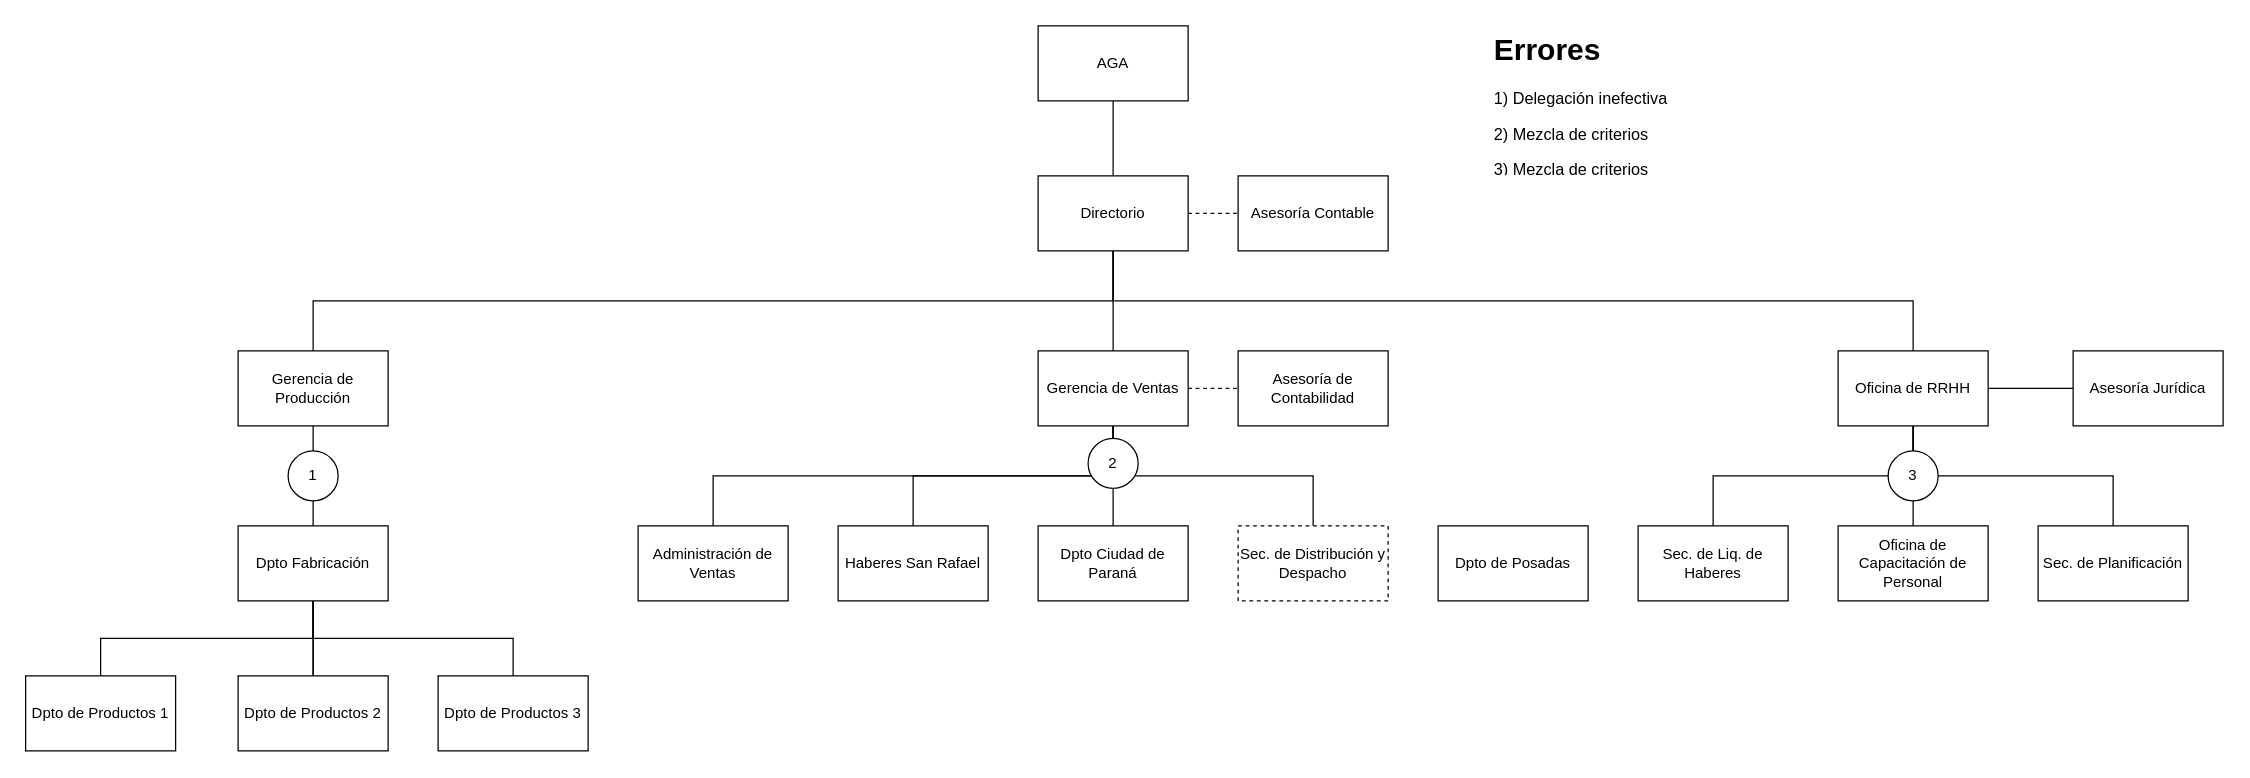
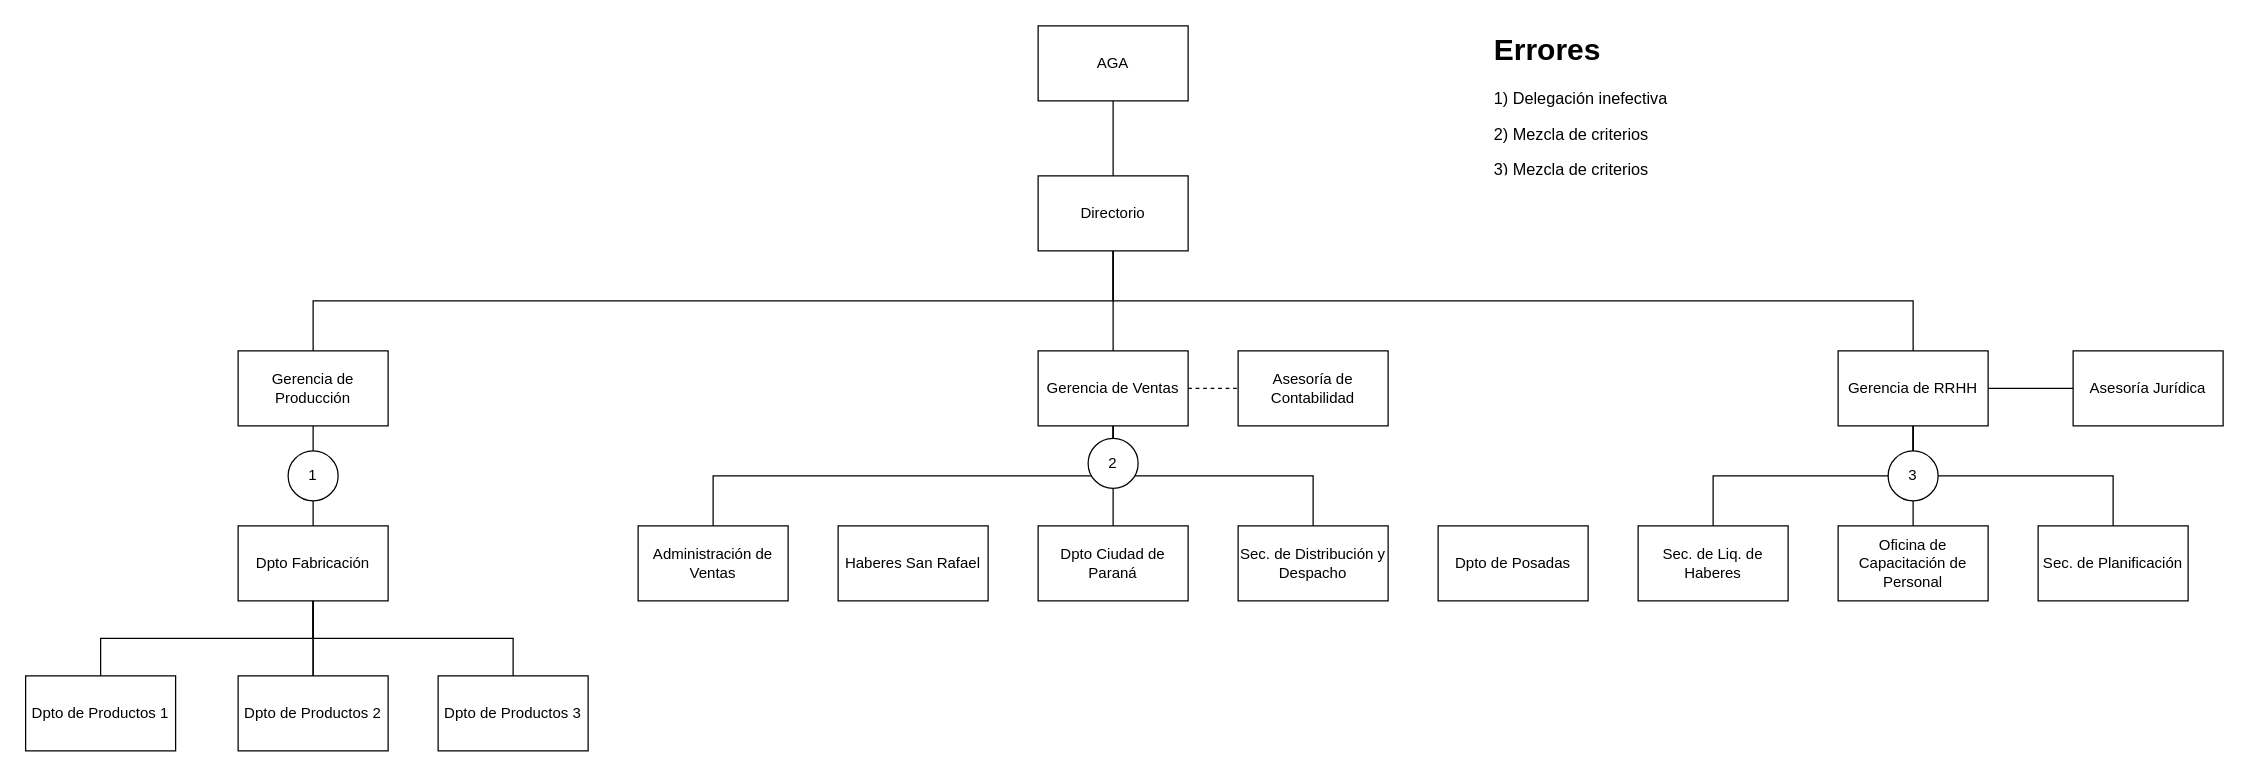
- <mxCell id="7" value="" style="edgeStyle=orthogonalEdgeStyle;rounded=0;orthogonalLoop=1;jettySize=auto;html=1;dashed=1;endArrow=none;endFill=0;" parent="1" source="8" target="44" edge="1"><mxGeometry relative="1" as="geometry" /></mxCell>
- <mxCell id="44" value="Asesoría Contable" style="whiteSpace=wrap;html=1;rounded=0;" parent="1" vertex="1"><mxGeometry x="990" y="140" width="120" height="60" as="geometry" /></mxCell>
- <mxCell id="19" value="Oficina de RRHH" style="whiteSpace=wrap;html=1;rounded=0;" parent="1" vertex="1"><mxGeometry x="1470" y="280" width="120" height="60" as="geometry" /></mxCell>
+ <mxCell id="19" value="Gerencia de RRHH" style="whiteSpace=wrap;html=1;rounded=0;" parent="1" vertex="1"><mxGeometry x="1470" y="280" width="120" height="60" as="geometry" /></mxCell>
- <mxCell id="11" style="edgeStyle=orthogonalEdgeStyle;rounded=0;orthogonalLoop=1;jettySize=auto;html=1;endArrow=none;endFill=0;" parent="1" source="14" target="23" edge="1"><mxGeometry relative="1" as="geometry"><Array as="points"><mxPoint x="890" y="380" /><mxPoint x="730" y="380" /></Array></mxGeometry></mxCell>
- <mxCell id="26" value="Sec. de Distribución y Despacho" style="rounded=0;whiteSpace=wrap;html=1;dashed=1;" parent="1" vertex="1"><mxGeometry x="990" y="420" width="120" height="60" as="geometry" /></mxCell>
+ <mxCell id="26" value="Sec. de Distribución y Despacho" style="rounded=0;whiteSpace=wrap;html=1;" parent="1" vertex="1"><mxGeometry x="990" y="420" width="120" height="60" as="geometry" /></mxCell>
